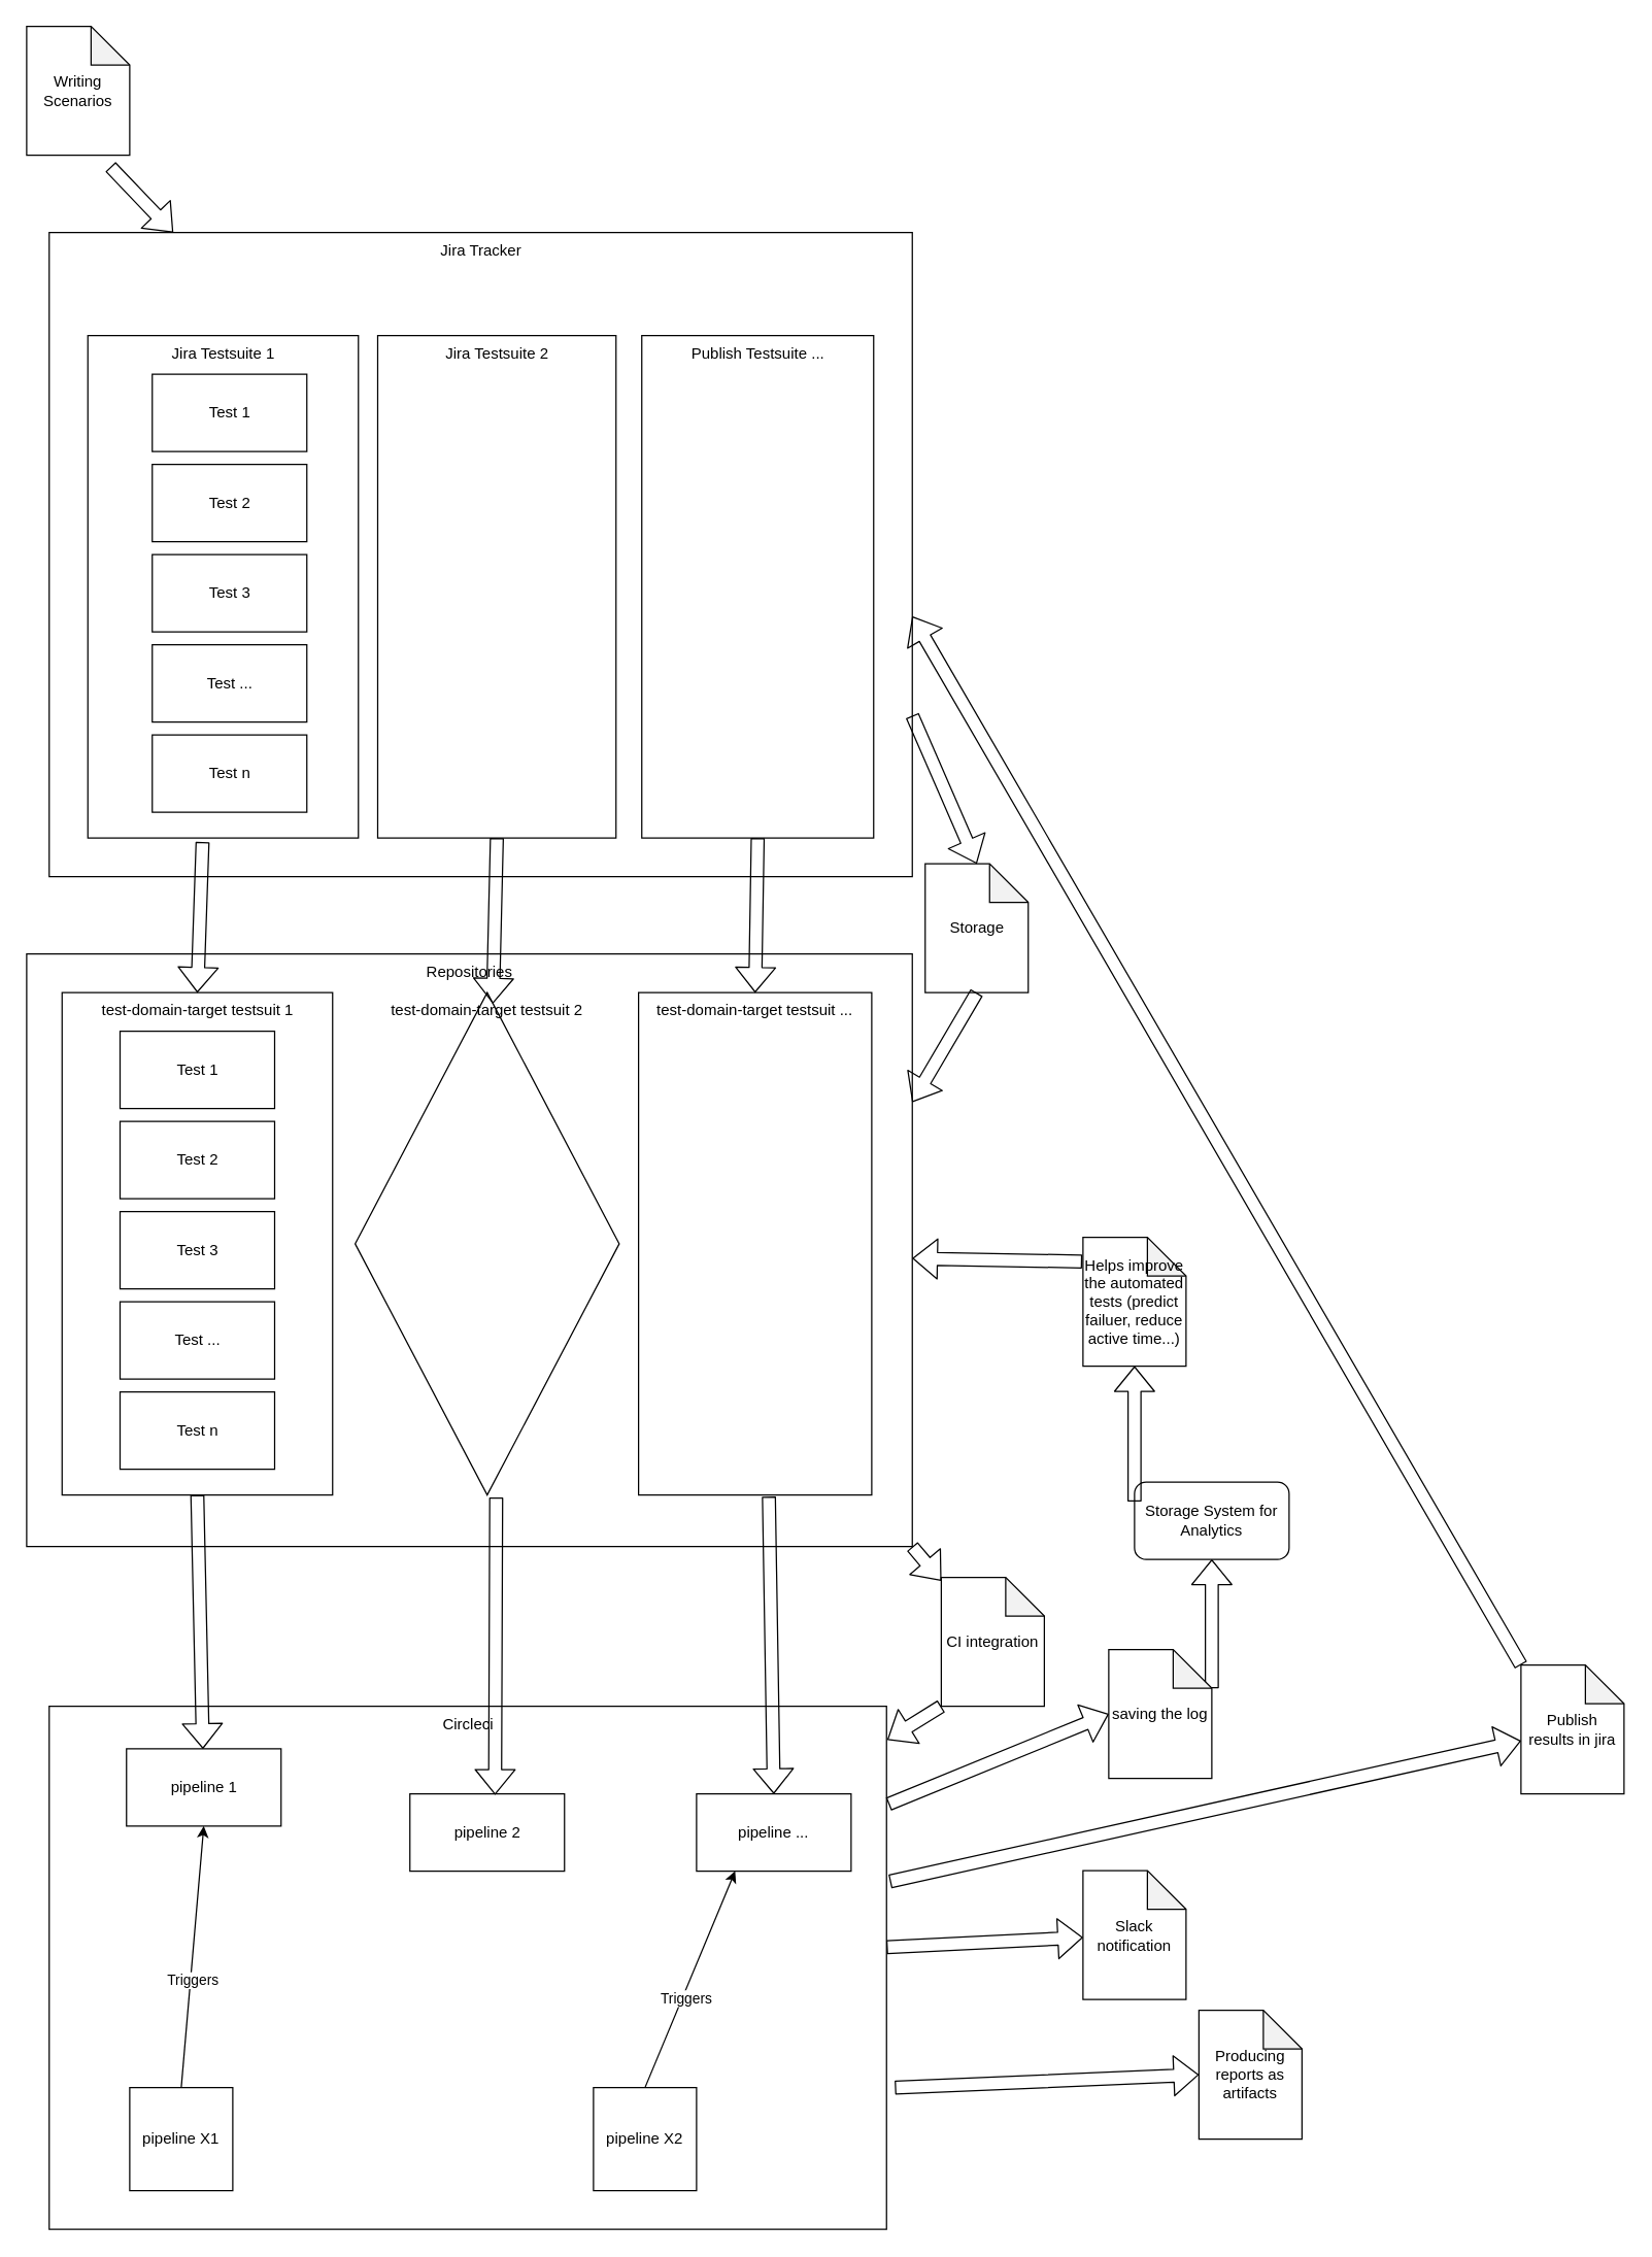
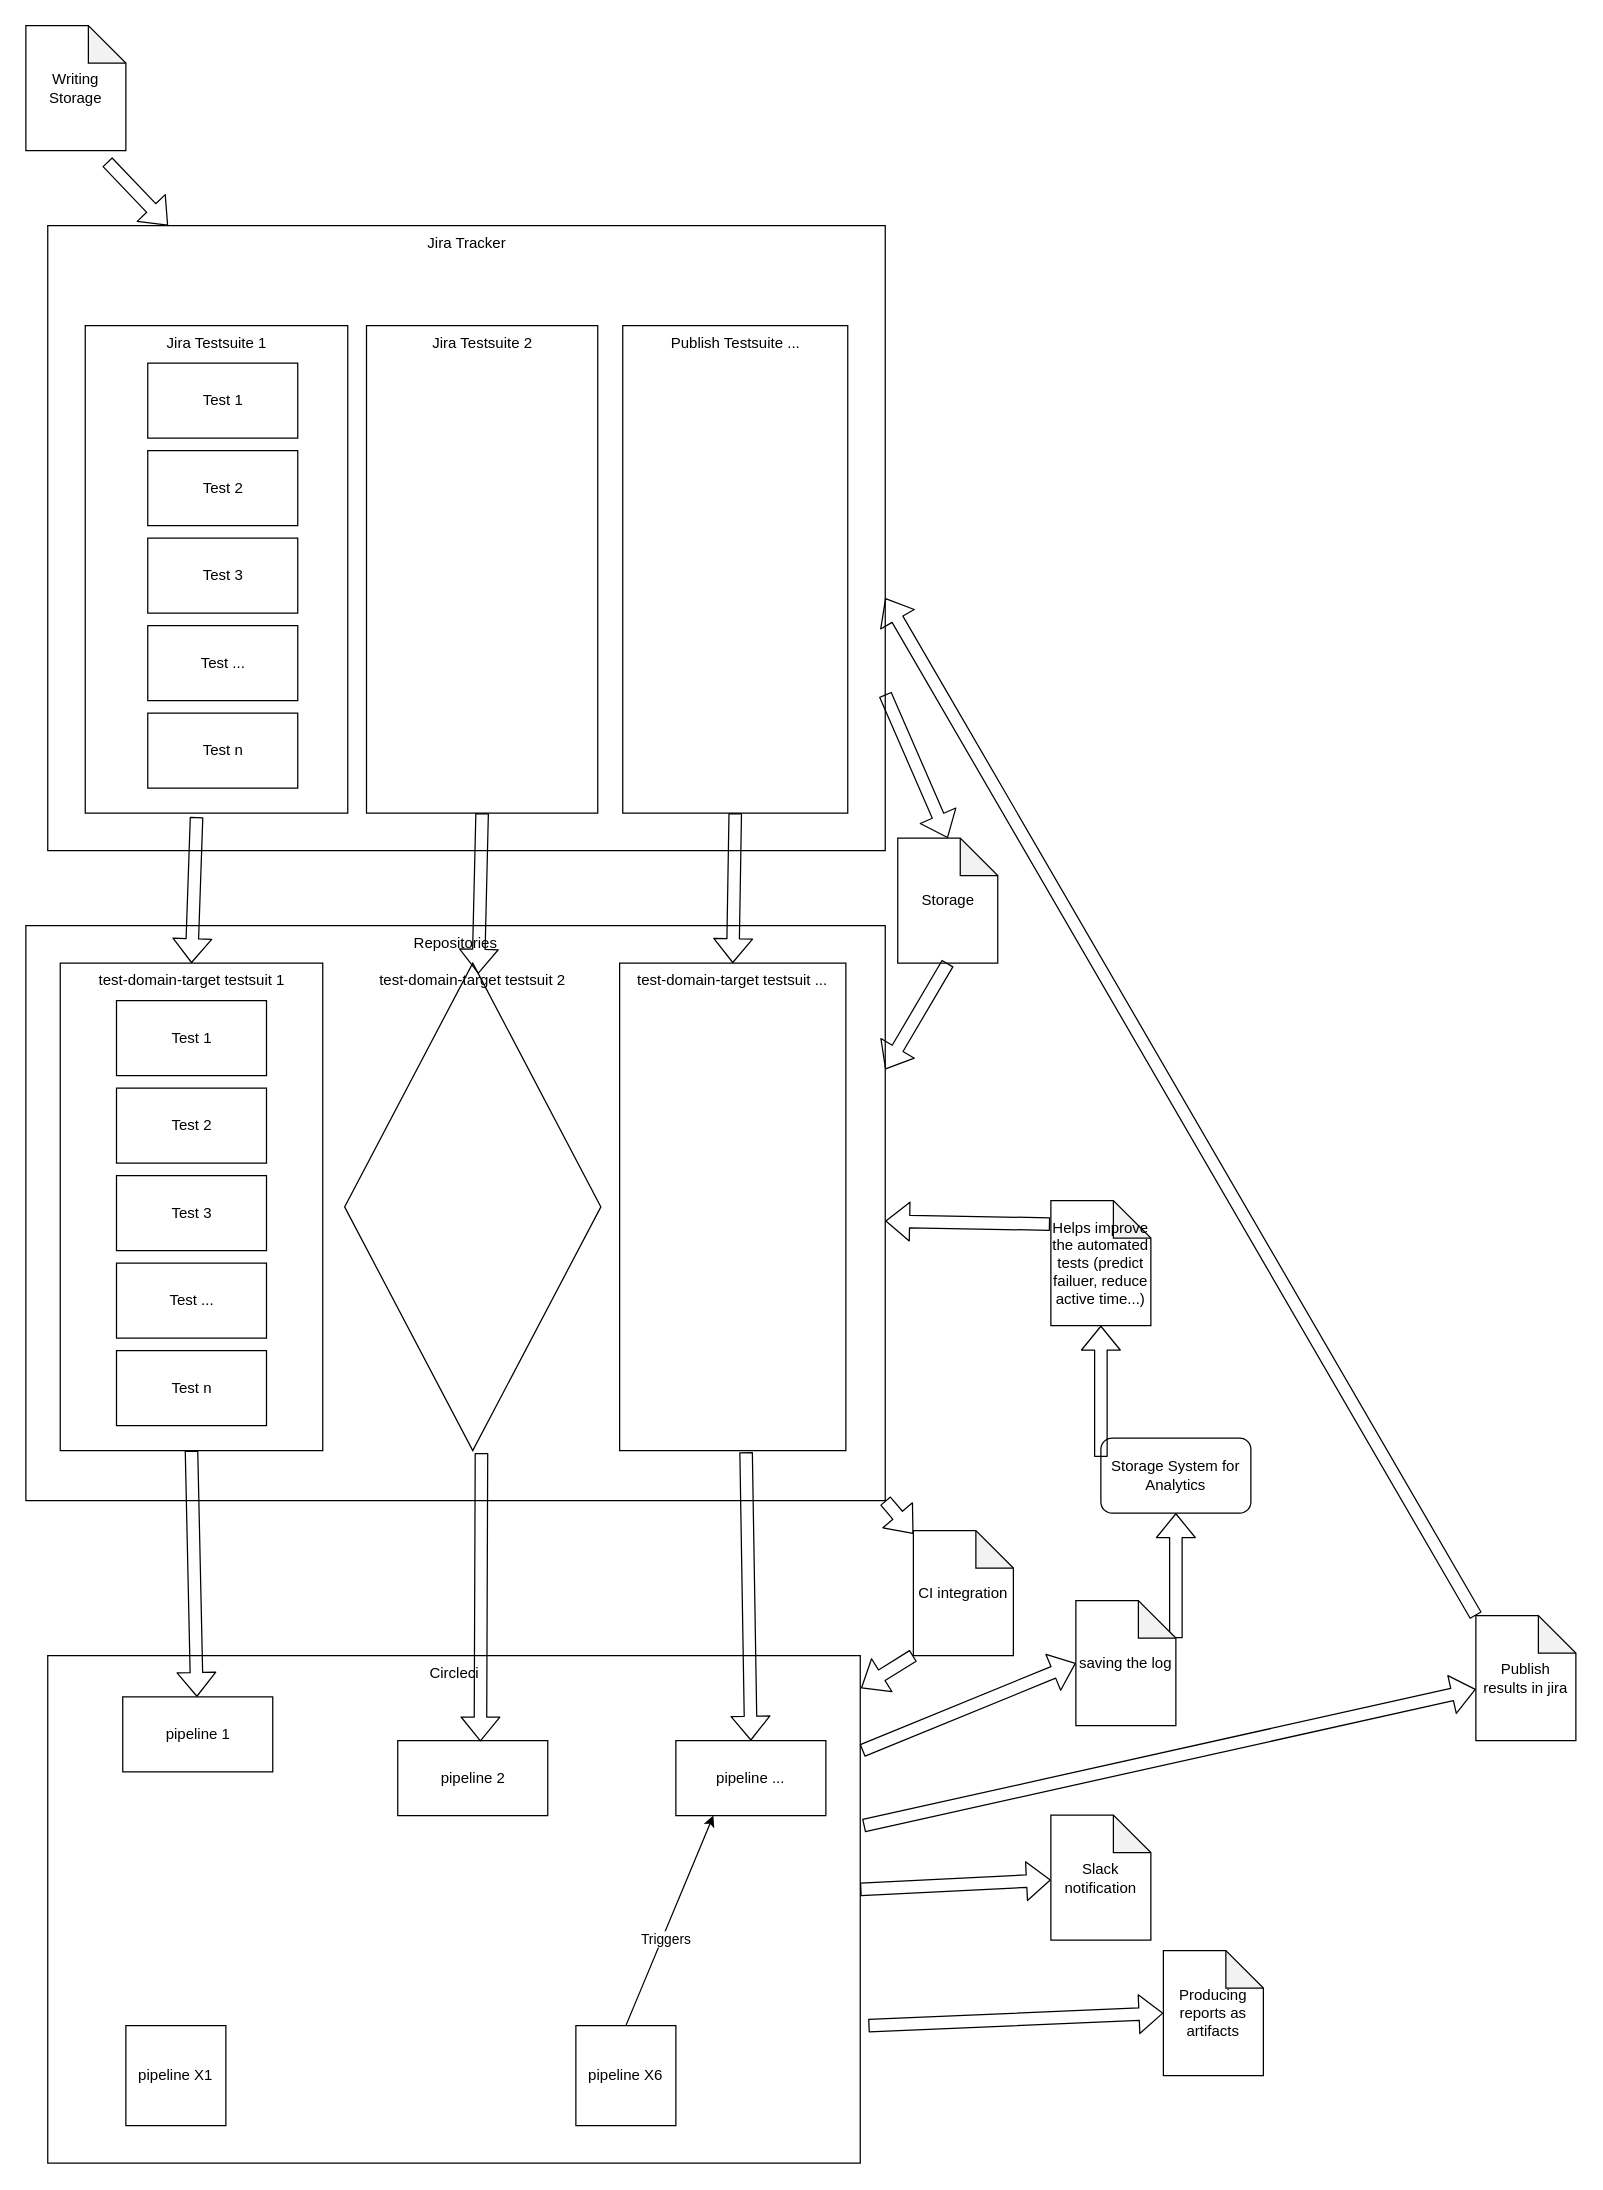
- <mxCell id="25" value="Writing Scenarios" style="shape=note;whiteSpace=wrap;html=1;backgroundOutline=1;darkOpacity=0.05;" vertex="1" parent="1"><mxGeometry x="20" y="20" width="80" height="100" as="geometry" /></mxCell>
+ <mxCell id="25" value="Writing Storage" style="shape=note;whiteSpace=wrap;html=1;backgroundOutline=1;darkOpacity=0.05;" vertex="1" parent="1"><mxGeometry x="20" y="20" width="80" height="100" as="geometry" /></mxCell>
- <mxCell id="42" value="" style="endArrow=classic;html=1;exitX=0.5;exitY=0;exitDx=0;exitDy=0;entryX=0.5;entryY=1;entryDx=0;entryDy=0;" edge="1" parent="1" source="40" target="36"><mxGeometry width="50" height="50" relative="1" as="geometry"><mxPoint x="450" y="1460" as="sourcePoint" /><mxPoint x="500" y="1410" as="targetPoint" /></mxGeometry></mxCell>
- <mxCell id="43" value="Triggers" style="edgeLabel;html=1;align=center;verticalAlign=middle;resizable=0;points=[];" vertex="1" connectable="0" parent="42"><mxGeometry x="-0.18" y="-1" relative="1" as="geometry"><mxPoint as="offset" /></mxGeometry></mxCell>
- <mxCell id="41" value="pipeline X2" style="whiteSpace=wrap;html=1;aspect=fixed;" vertex="1" parent="1"><mxGeometry x="460" y="1620" width="80" height="80" as="geometry" /></mxCell>
+ <mxCell id="41" value="pipeline X6" style="whiteSpace=wrap;html=1;aspect=fixed;" vertex="1" parent="1"><mxGeometry x="460" y="1620" width="80" height="80" as="geometry" /></mxCell>
